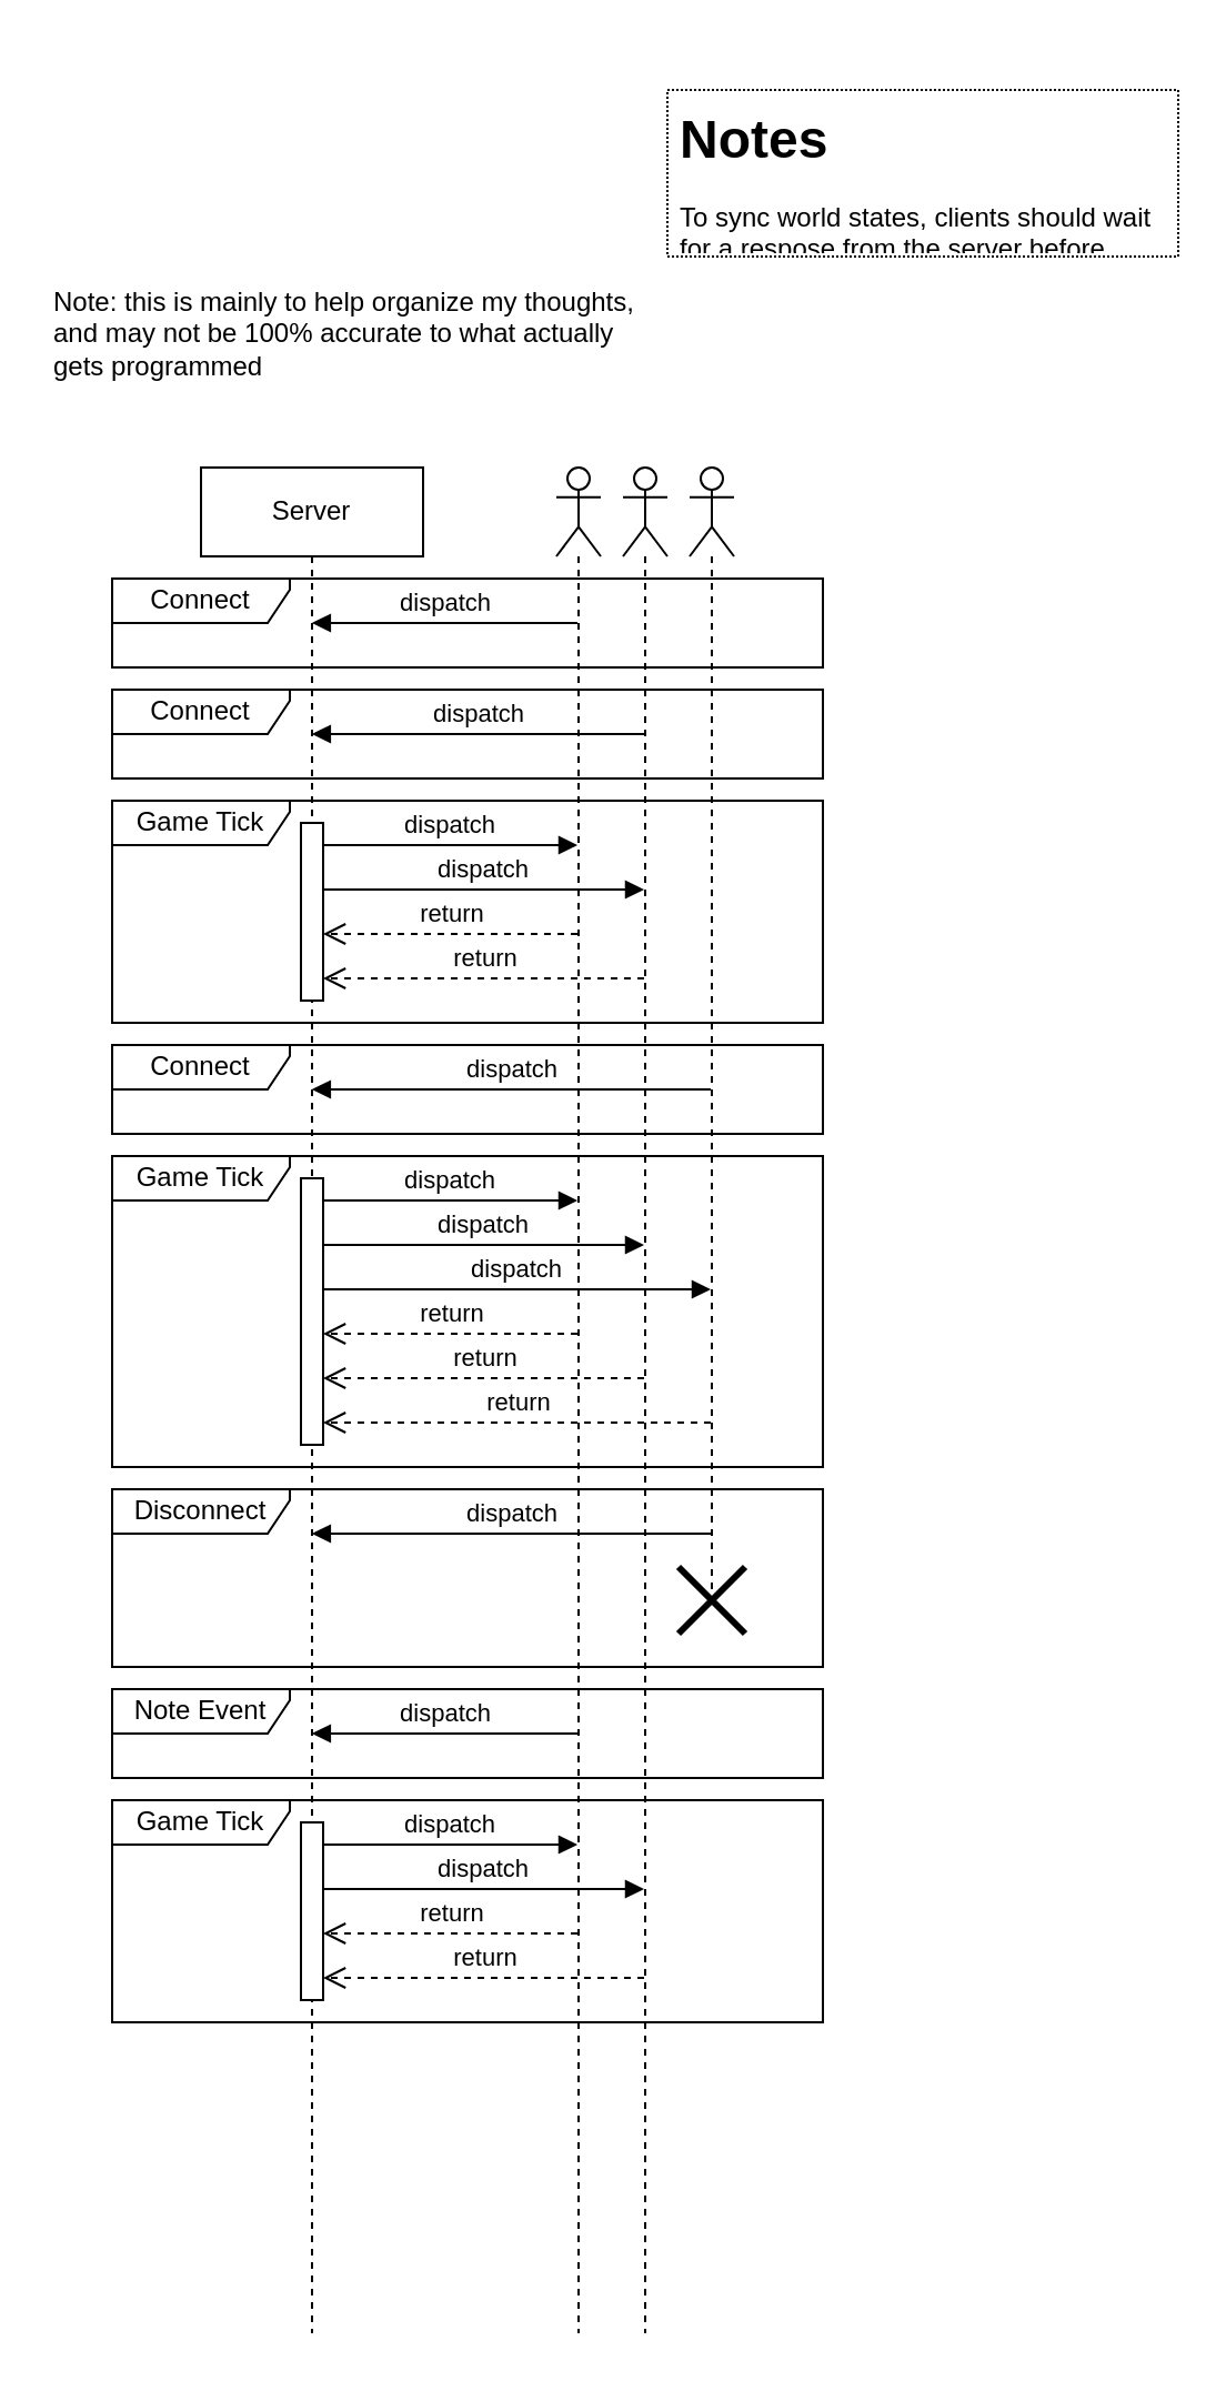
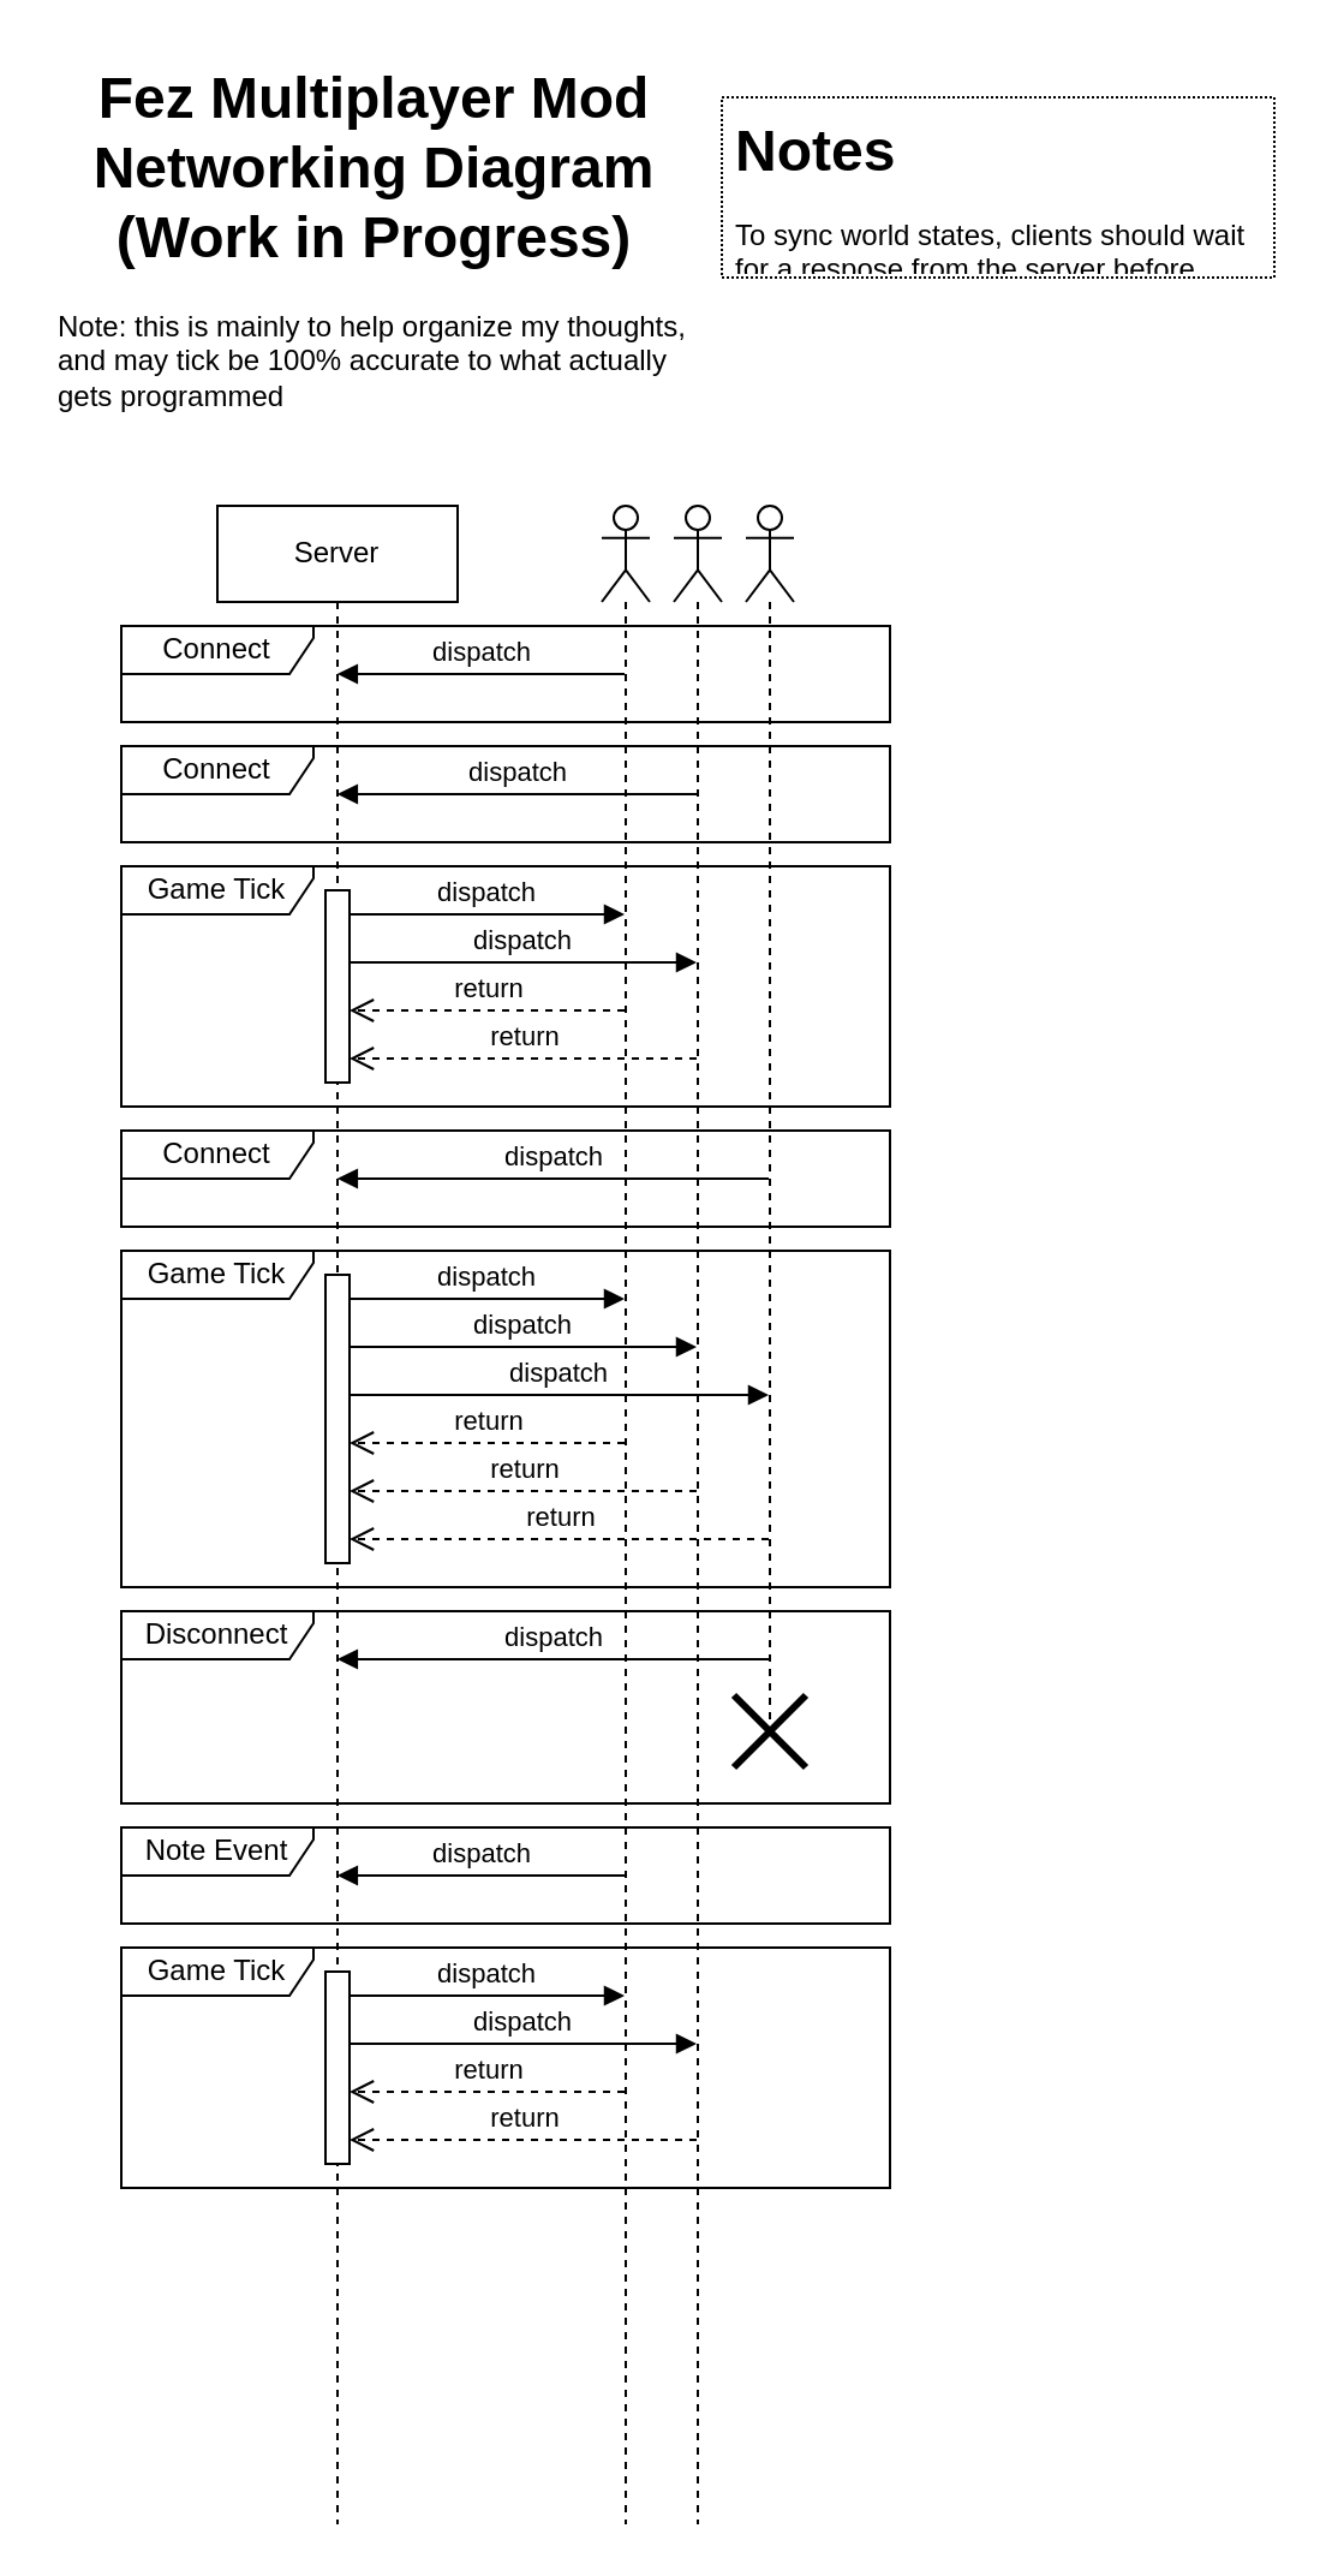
+ <mxCell id="38" value="Fez Multiplayer Mod&lt;br&gt;Networking Diagram&lt;br&gt;(Work in Progress)" style="text;strokeColor=none;fillColor=none;html=1;fontSize=24;fontStyle=1;verticalAlign=middle;align=center;" parent="1" vertex="1"><mxGeometry x="20" y="20" width="270" height="100" as="geometry" /></mxCell>
- <mxCell id="39" value="Note: this is mainly to help organize my thoughts, and may not be 100% accurate to what actually gets programmed" style="text;html=1;align=left;verticalAlign=top;whiteSpace=wrap;rounded=0;spacing=4;" parent="1" vertex="1"><mxGeometry x="20" y="120" width="270" height="70" as="geometry" /></mxCell>
+ <mxCell id="39" value="Note: this is mainly to help organize my thoughts, and may tick be 100% accurate to what actually gets programmed" style="text;html=1;align=left;verticalAlign=top;whiteSpace=wrap;rounded=0;spacing=4;" parent="1" vertex="1"><mxGeometry x="20" y="120" width="270" height="70" as="geometry" /></mxCell>
